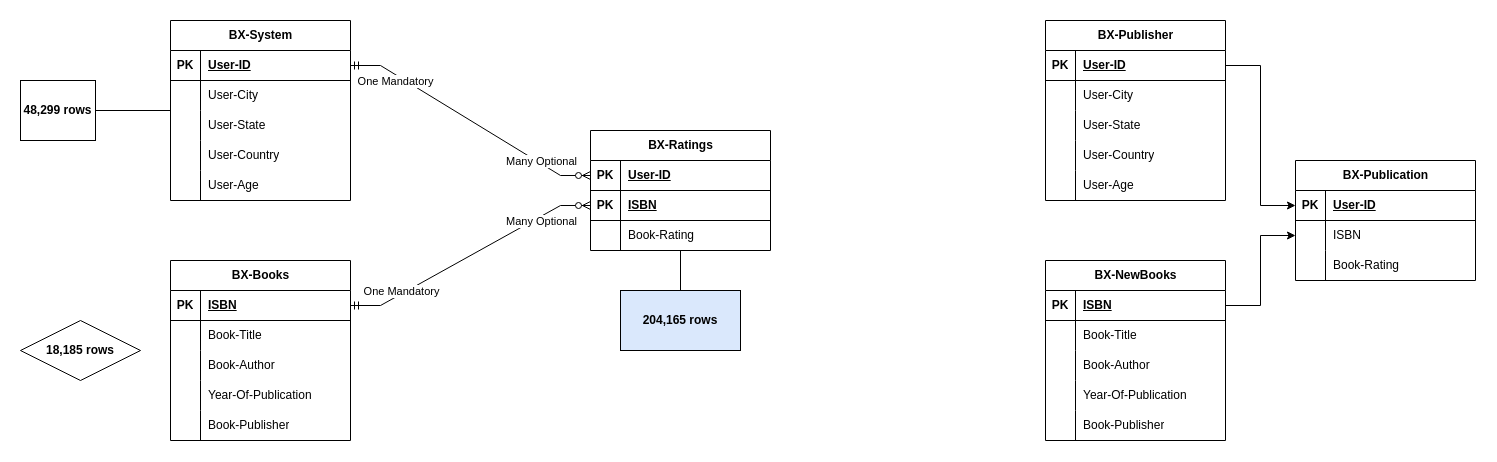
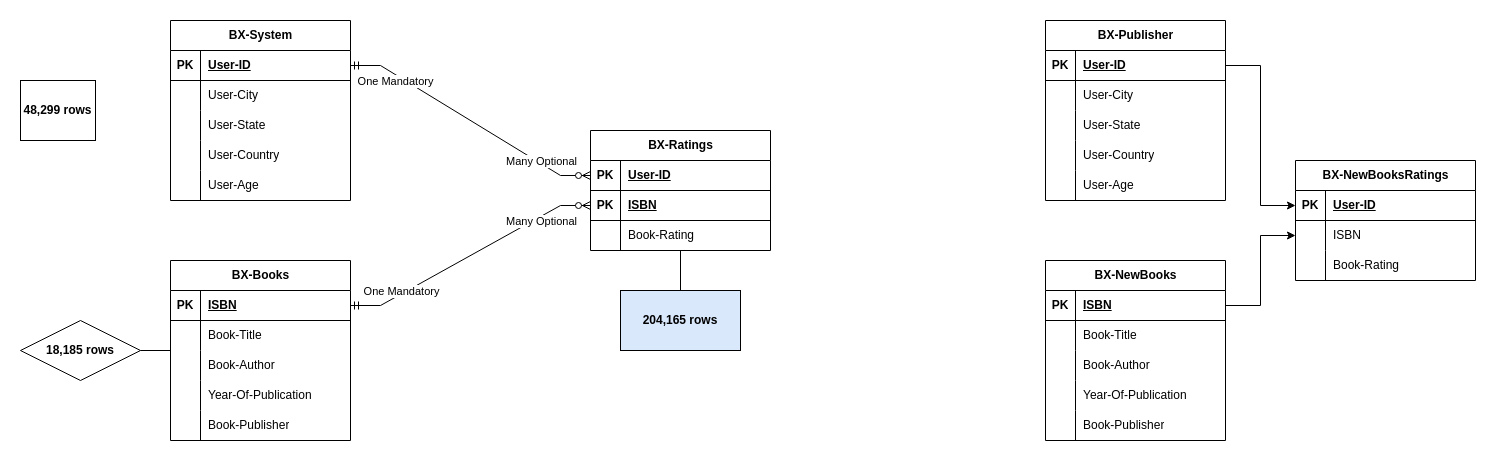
- <mxCell id="72" value="" style="edgeStyle=orthogonalEdgeStyle;rounded=0;orthogonalLoop=1;jettySize=auto;html=1;endArrow=none;endFill=0;" parent="1" source="73" target="91" edge="1"><mxGeometry relative="1" as="geometry" /></mxCell>
- <mxCell id="35" value="BX-Publication" style="shape=table;startSize=30;container=1;collapsible=1;childLayout=tableLayout;fixedRows=1;rowLines=0;fontStyle=1;align=center;resizeLast=1;html=1;" parent="1" vertex="1"><mxGeometry x="1295" y="160" width="180" height="120" as="geometry" /></mxCell>
+ <mxCell id="35" value="BX-NewBooksRatings" style="shape=table;startSize=30;container=1;collapsible=1;childLayout=tableLayout;fixedRows=1;rowLines=0;fontStyle=1;align=center;resizeLast=1;html=1;" parent="1" vertex="1"><mxGeometry x="1295" y="160" width="180" height="120" as="geometry" /></mxCell>
+ <mxCell id="2" value="" style="edgeStyle=orthogonalEdgeStyle;rounded=0;orthogonalLoop=1;jettySize=auto;html=1;endArrow=none;endFill=0;" parent="1" source="3" target="92" edge="1"><mxGeometry relative="1" as="geometry" /></mxCell>
